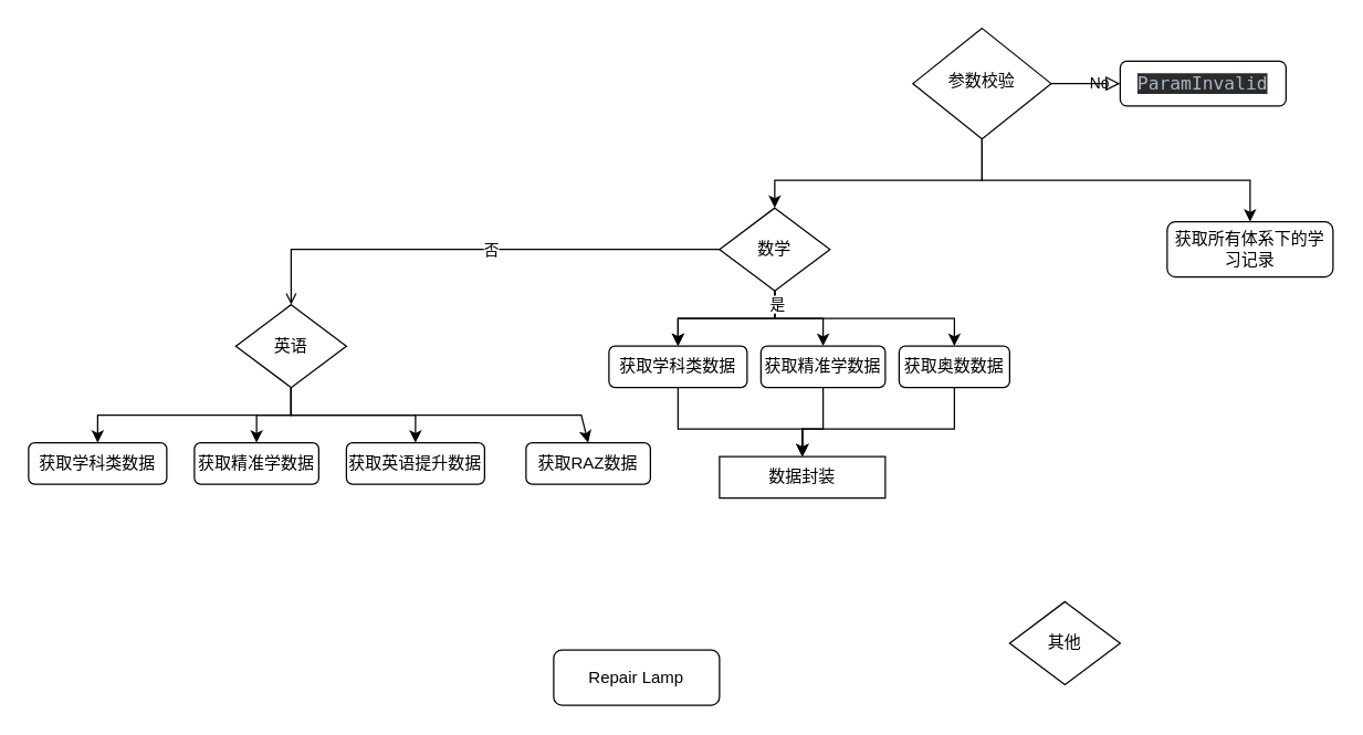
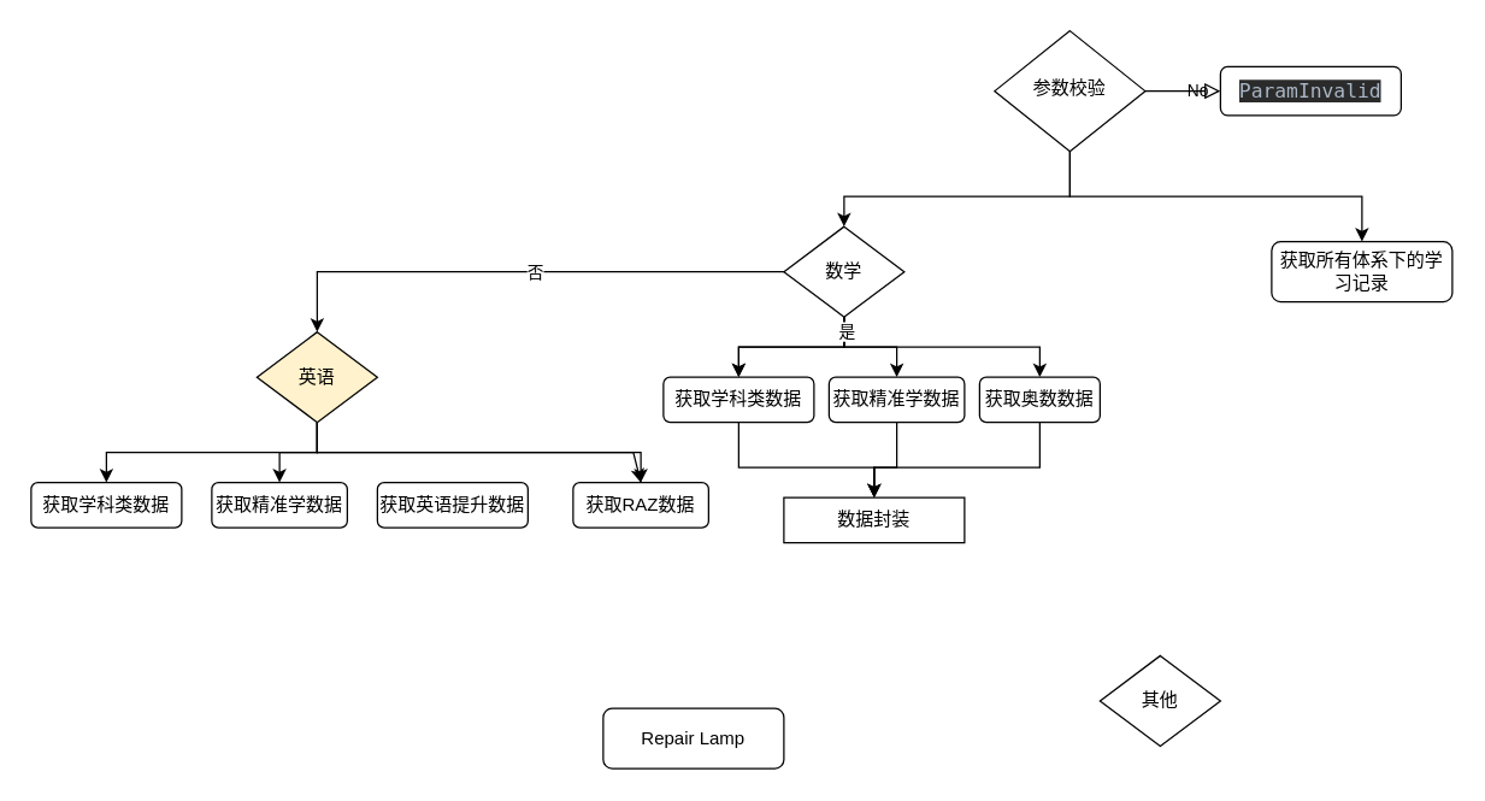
- <mxCell id="27" value="" style="endArrow=open;html=1;rounded=0;exitX=0;exitY=0.5;exitDx=0;exitDy=0;entryX=0.5;entryY=0;entryDx=0;entryDy=0;" edge="1" parent="1" source="9" target="15"><mxGeometry width="50" height="50" relative="1" as="geometry"><mxPoint x="650" y="290" as="sourcePoint" /><mxPoint x="700" y="240" as="targetPoint" /><Array as="points"><mxPoint x="210" y="180" /></Array></mxGeometry></mxCell>
+ <mxCell id="27" value="" style="endArrow=classic;html=1;rounded=0;exitX=0;exitY=0.5;exitDx=0;exitDy=0;entryX=0.5;entryY=0;entryDx=0;entryDy=0;" edge="1" parent="1" source="9" target="15"><mxGeometry width="50" height="50" relative="1" as="geometry"><mxPoint x="650" y="290" as="sourcePoint" /><mxPoint x="700" y="240" as="targetPoint" /><Array as="points"><mxPoint x="210" y="180" /></Array></mxGeometry></mxCell>
- <mxCell id="15" value="英语" style="rhombus;whiteSpace=wrap;html=1;" vertex="1" parent="1"><mxGeometry x="170" y="220" width="80" height="60" as="geometry" /></mxCell>
+ <mxCell id="15" value="英语" style="rhombus;whiteSpace=wrap;html=1;fillColor=#fff2cc;" vertex="1" parent="1"><mxGeometry x="170" y="220" width="80" height="60" as="geometry" /></mxCell>
- <mxCell id="14" style="edgeStyle=orthogonalEdgeStyle;rounded=0;orthogonalLoop=1;jettySize=auto;html=1;exitX=0.5;exitY=1;exitDx=0;exitDy=0;entryX=0.5;entryY=0;entryDx=0;entryDy=0;" edge="1" parent="1" source="15" target="31"><mxGeometry relative="1" as="geometry" /></mxCell>
+ <mxCell id="14" style="edgeStyle=orthogonalEdgeStyle;rounded=0;orthogonalLoop=1;jettySize=auto;html=1;exitX=0.5;exitY=1;exitDx=0;exitDy=0;" edge="1" parent="1" source="15" target="32"><mxGeometry relative="1" as="geometry" /></mxCell>
